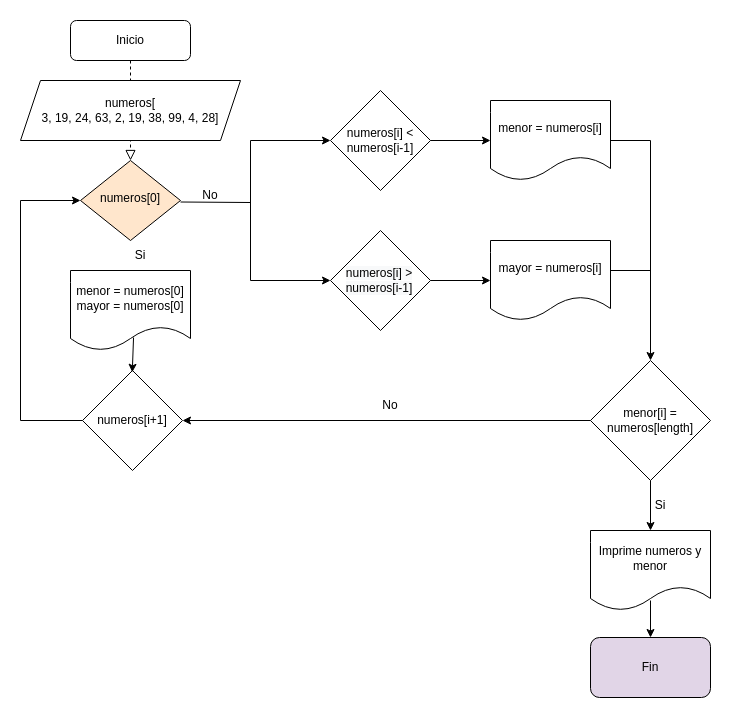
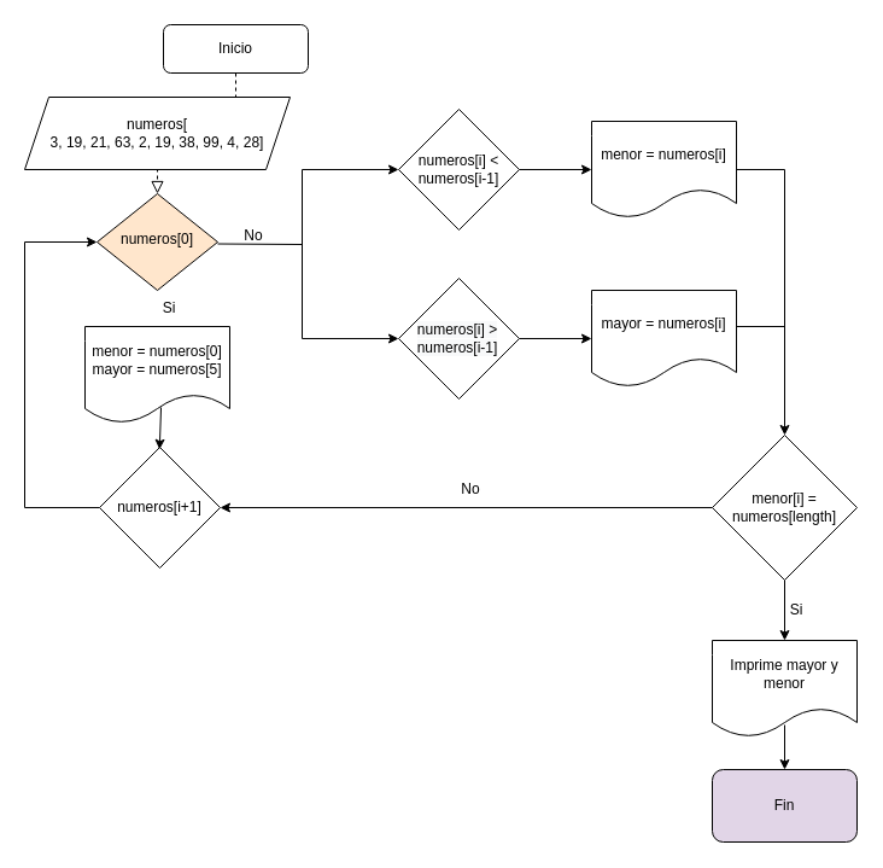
- <mxCell id="3" value="Inicio" style="rounded=1;whiteSpace=wrap;html=1;fontSize=12;glass=0;strokeWidth=1;shadow=0;" parent="1" vertex="1"><mxGeometry x="70" y="20" width="120" height="40" as="geometry" /></mxCell>
+ <mxCell id="3" value="Inicio" style="rounded=1;whiteSpace=wrap;html=1;fontSize=12;glass=0;strokeWidth=1;shadow=0;" parent="1" vertex="1"><mxGeometry x="135" y="20" width="120" height="40" as="geometry" /></mxCell>
- <mxCell id="5" value="numeros[&lt;br&gt;3, 19, 24, 63, 2, 19, 38, 99, 4, 28]" style="shape=parallelogram;perimeter=parallelogramPerimeter;whiteSpace=wrap;html=1;fixedSize=1;" vertex="1" parent="1"><mxGeometry x="20" y="80" width="220" height="60" as="geometry" /></mxCell>
+ <mxCell id="5" value="numeros[&lt;br&gt;3, 19, 21, 63, 2, 19, 38, 99, 4, 28]" style="shape=parallelogram;perimeter=parallelogramPerimeter;whiteSpace=wrap;html=1;fixedSize=1;" vertex="1" parent="1"><mxGeometry x="20" y="80" width="220" height="60" as="geometry" /></mxCell>
- <mxCell id="6" value="menor = numeros[0]&lt;br&gt;mayor = numeros[0]" style="shape=document;whiteSpace=wrap;html=1;boundedLbl=1;" vertex="1" parent="1"><mxGeometry x="70" y="270" width="120" height="80" as="geometry" /></mxCell>
+ <mxCell id="6" value="menor = numeros[0]&lt;br&gt;mayor = numeros[5]" style="shape=document;whiteSpace=wrap;html=1;boundedLbl=1;" vertex="1" parent="1"><mxGeometry x="70" y="270" width="120" height="80" as="geometry" /></mxCell>
- <mxCell id="36" value="Imprime numeros y menor" style="shape=document;whiteSpace=wrap;html=1;boundedLbl=1;" vertex="1" parent="1"><mxGeometry x="590" y="530" width="120" height="80" as="geometry" /></mxCell>
+ <mxCell id="36" value="Imprime mayor y menor" style="shape=document;whiteSpace=wrap;html=1;boundedLbl=1;" vertex="1" parent="1"><mxGeometry x="590" y="530" width="120" height="80" as="geometry" /></mxCell>
